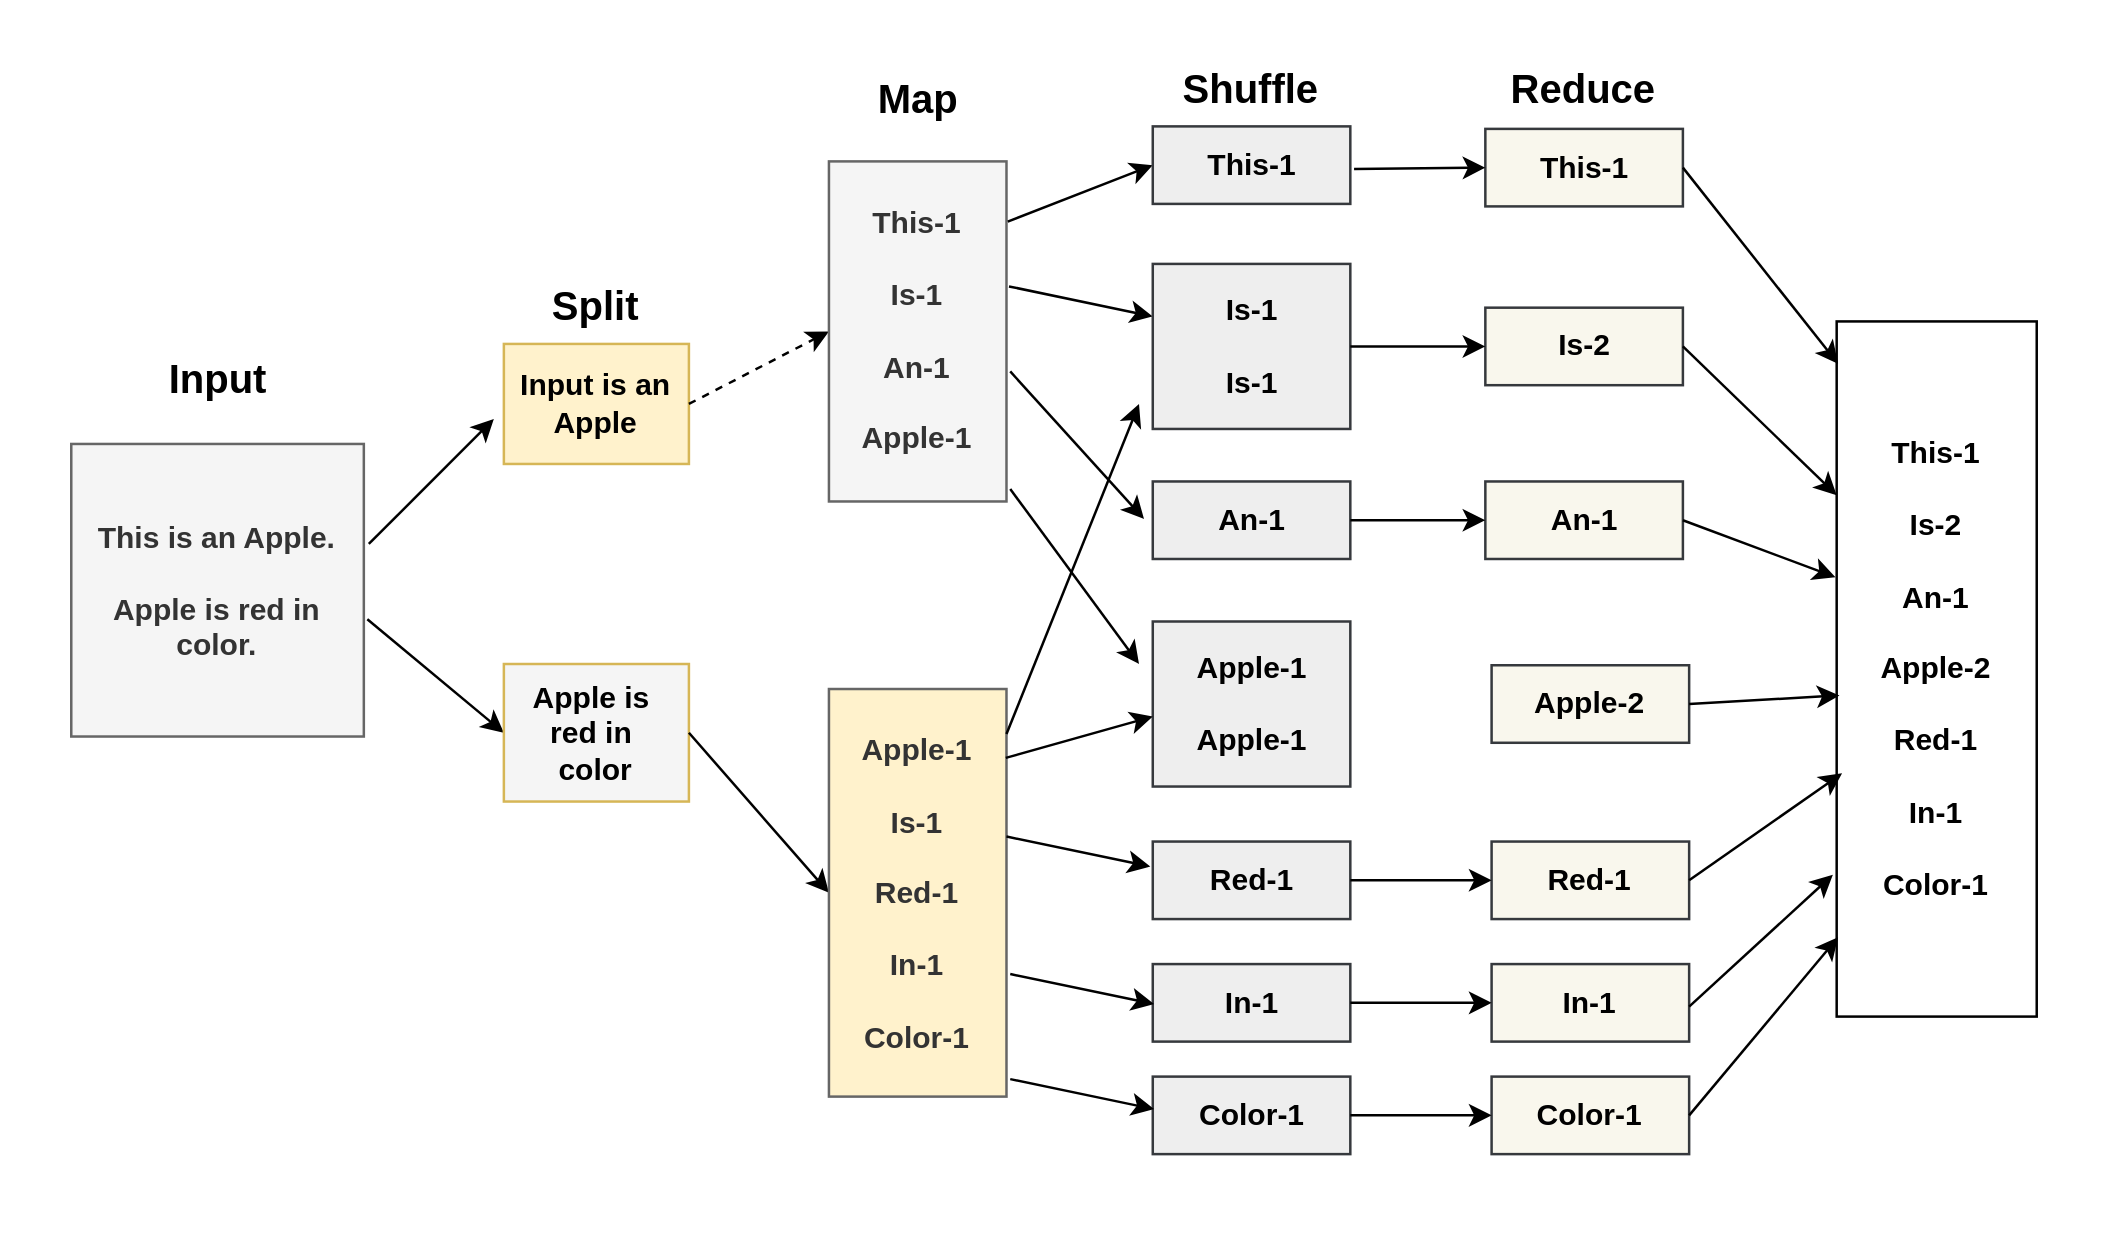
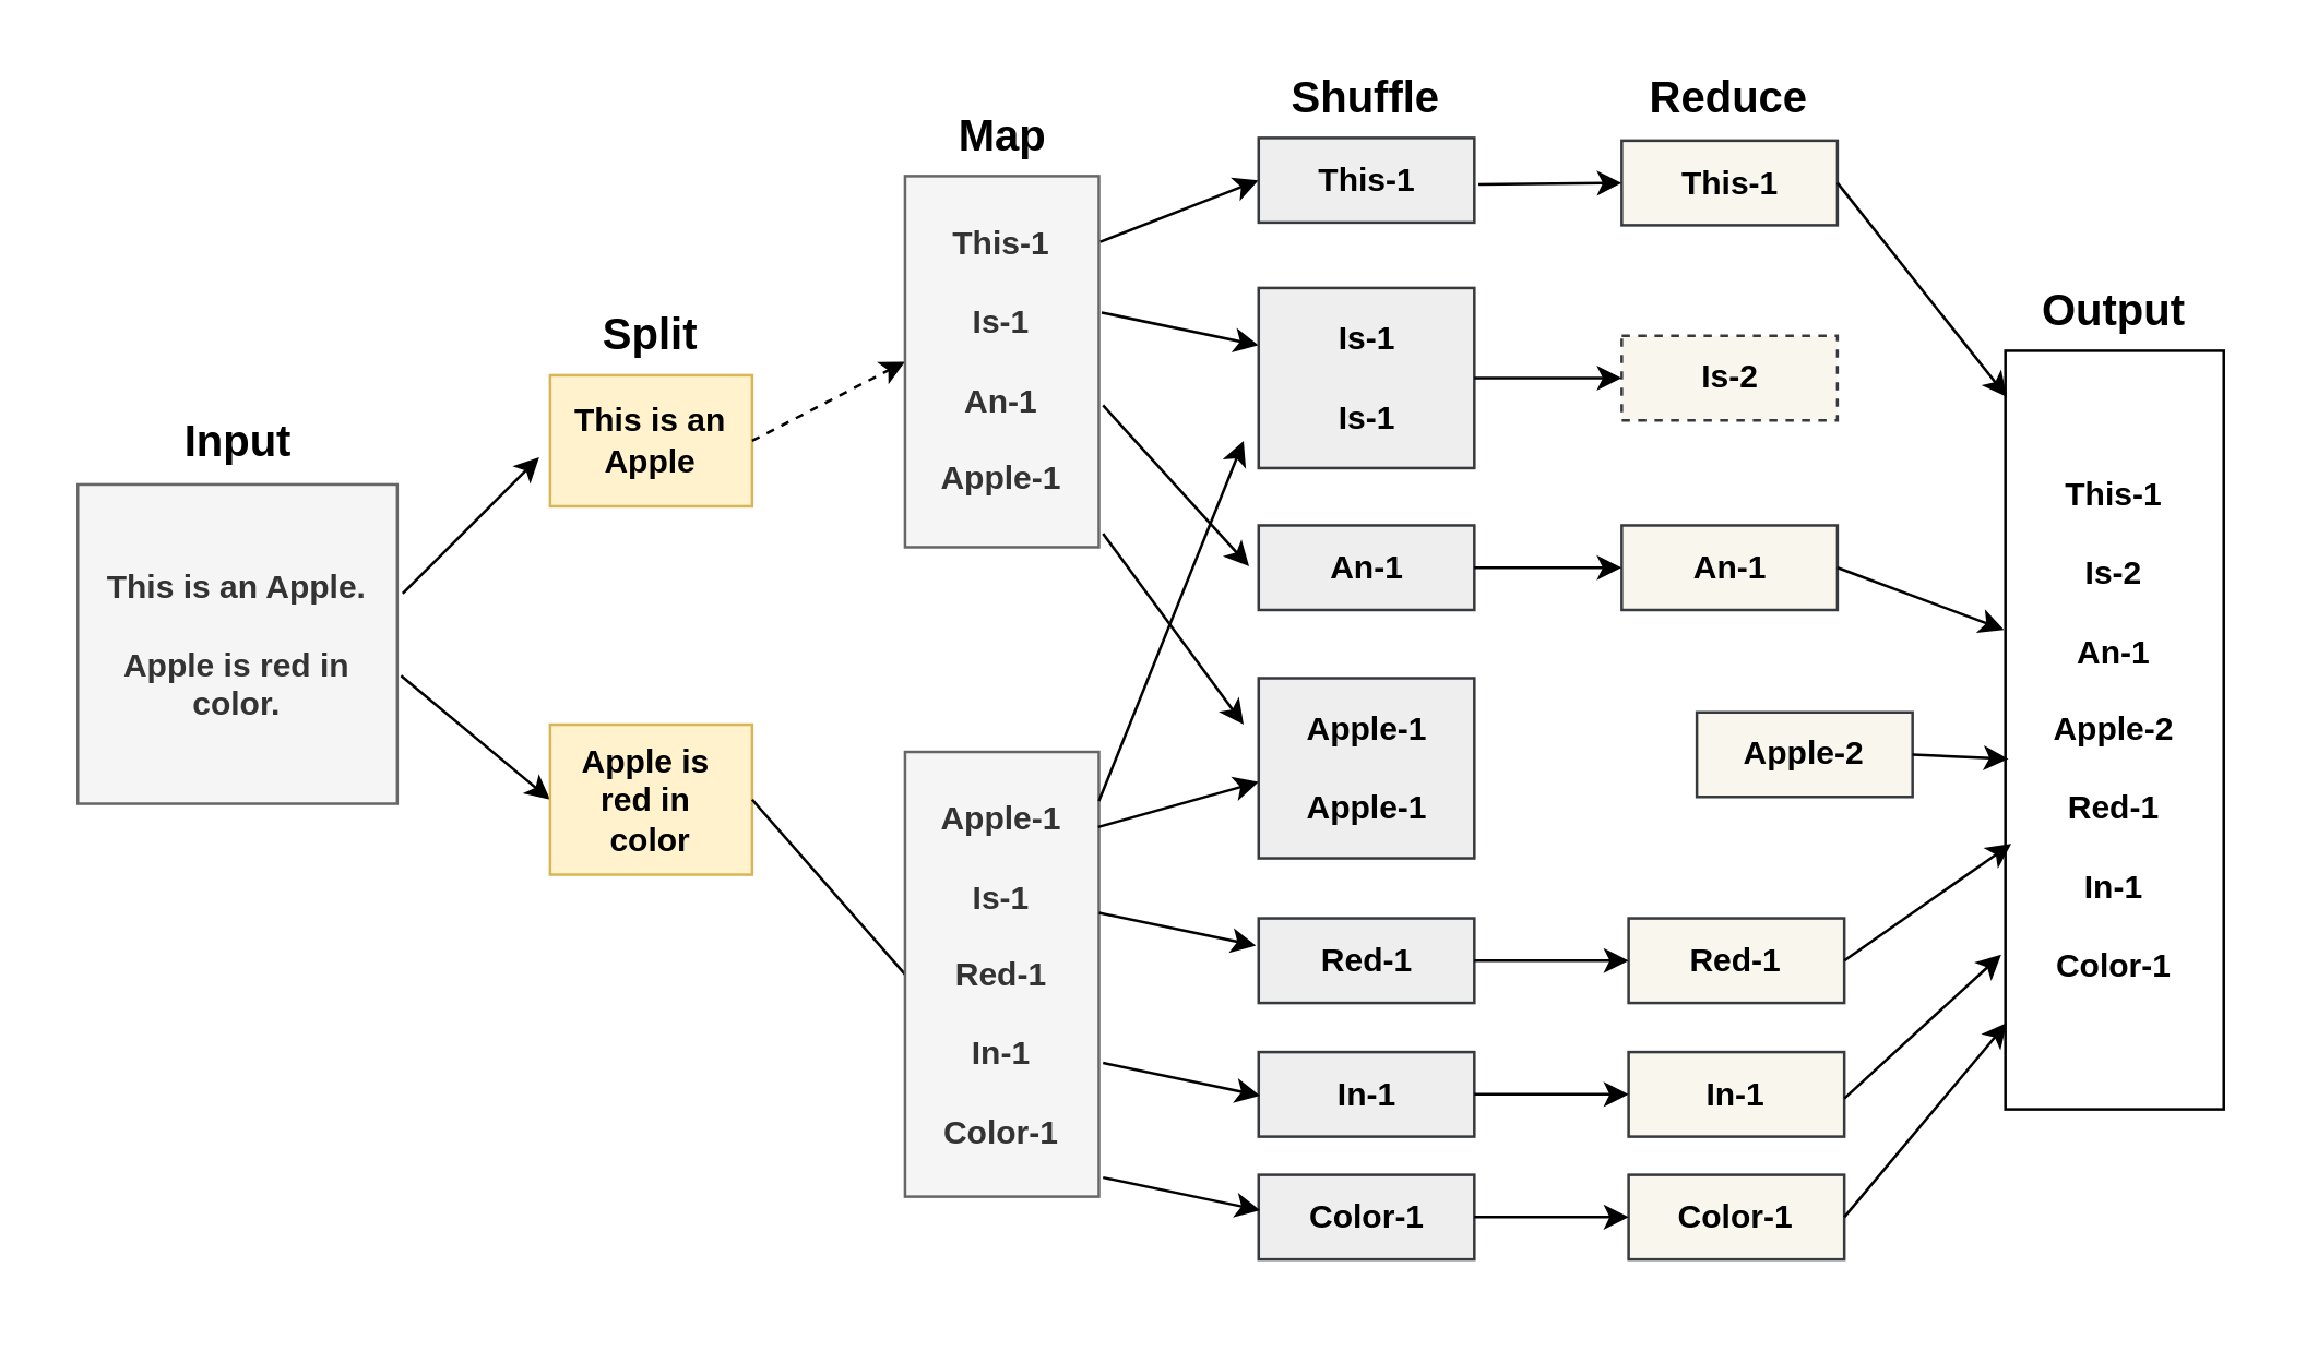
- <mxCell id="12" value="Map" style="text;html=1;align=center;verticalAlign=middle;whiteSpace=wrap;rounded=0;fontFamily=Helvetica;fontStyle=1;fontSize=16;" parent="1" vertex="1"><mxGeometry x="322.5" y="24" width="88" height="30" as="geometry" /></mxCell>
+ <mxCell id="12" value="Map" style="text;html=1;align=center;verticalAlign=middle;whiteSpace=wrap;rounded=0;fontFamily=Helvetica;fontStyle=1;fontSize=16;" parent="1" vertex="1"><mxGeometry x="322.5" y="34" width="88" height="30" as="geometry" /></mxCell>
+ <mxCell id="47" value="Output" style="text;html=1;align=center;verticalAlign=middle;whiteSpace=wrap;rounded=0;fontFamily=Helvetica;fontStyle=1;fontSize=16;" parent="1" vertex="1"><mxGeometry x="730" y="98" width="88" height="30" as="geometry" /></mxCell>
- <mxCell id="34" value="&lt;font&gt;Is-2&lt;/font&gt;" style="rounded=0;whiteSpace=wrap;html=1;strokeColor=#36393d;fillColor=#f9f7ed;fontStyle=1;fontFamily=Helvetica;" parent="1" vertex="1"><mxGeometry x="593.5" y="122.5" width="79" height="31" as="geometry" /></mxCell>
+ <mxCell id="34" value="&lt;font&gt;Is-2&lt;/font&gt;" style="rounded=0;whiteSpace=wrap;html=1;strokeColor=#36393d;fillColor=#f9f7ed;fontStyle=1;fontFamily=Helvetica;dashed=1;" parent="1" vertex="1"><mxGeometry x="593.5" y="122.5" width="79" height="31" as="geometry" /></mxCell>
- <mxCell id="10" value="Input" style="text;html=1;align=center;verticalAlign=middle;whiteSpace=wrap;rounded=0;fontStyle=1;fontFamily=Helvetica;fontSize=16;" parent="1" vertex="1"><mxGeometry x="56.5" y="136" width="60" height="30" as="geometry" /></mxCell>
+ <mxCell id="10" value="Input" style="text;html=1;align=center;verticalAlign=middle;whiteSpace=wrap;rounded=0;fontStyle=1;fontFamily=Helvetica;fontSize=16;" parent="1" vertex="1"><mxGeometry x="56.5" y="146" width="60" height="30" as="geometry" /></mxCell>
- <mxCell id="6" value="&lt;font&gt;Input is an Apple&lt;/font&gt;" style="rounded=0;whiteSpace=wrap;html=1;strokeColor=#d6b656;fillColor=#fff2cc;fontStyle=1;fontFamily=Helvetica;" parent="1" vertex="1"><mxGeometry x="201" y="137" width="74" height="48" as="geometry" /></mxCell>
+ <mxCell id="6" value="&lt;font&gt;This is an Apple&lt;/font&gt;" style="rounded=0;whiteSpace=wrap;html=1;strokeColor=#d6b656;fillColor=#fff2cc;fontStyle=1;fontFamily=Helvetica;" parent="1" vertex="1"><mxGeometry x="201" y="137" width="74" height="48" as="geometry" /></mxCell>
- <mxCell id="49" value="" style="endArrow=classic;html=1;rounded=0;fontStyle=1;fontFamily=Helvetica;exitX=1;exitY=0.5;exitDx=0;exitDy=0;entryX=0;entryY=0.25;entryDx=0;entryDy=0;" parent="1" source="34" target="46" edge="1"><mxGeometry width="50" height="50" relative="1" as="geometry"><mxPoint x="675" y="133" as="sourcePoint" /><mxPoint x="729" y="210" as="targetPoint" /></mxGeometry></mxCell>
- <mxCell id="39" value="&lt;font&gt;Apple-2&lt;/font&gt;" style="rounded=0;whiteSpace=wrap;html=1;strokeColor=#36393d;fillColor=#f9f7ed;fontStyle=1;fontFamily=Helvetica;" parent="1" vertex="1"><mxGeometry x="596" y="265.5" width="79" height="31" as="geometry" /></mxCell>
+ <mxCell id="39" value="&lt;font&gt;Apple-2&lt;/font&gt;" style="rounded=0;whiteSpace=wrap;html=1;strokeColor=#36393d;fillColor=#f9f7ed;fontStyle=1;fontFamily=Helvetica;" parent="1" vertex="1"><mxGeometry x="621" y="260.5" width="79" height="31" as="geometry" /></mxCell>
- <mxCell id="7" value="&lt;font&gt;Apple is&amp;nbsp;&lt;/font&gt;&lt;div&gt;&lt;font&gt;red in&amp;nbsp;&lt;/font&gt;&lt;/div&gt;&lt;div&gt;&lt;font&gt;color&lt;/font&gt;&lt;/div&gt;" style="rounded=0;whiteSpace=wrap;html=1;strokeColor=#d6b656;fillColor=#f5f5f5;fontStyle=1;fontFamily=Helvetica;" parent="1" vertex="1"><mxGeometry x="201" y="265" width="74" height="55" as="geometry" /></mxCell>
+ <mxCell id="7" value="&lt;font&gt;Apple is&amp;nbsp;&lt;/font&gt;&lt;div&gt;&lt;font&gt;red in&amp;nbsp;&lt;/font&gt;&lt;/div&gt;&lt;div&gt;&lt;font&gt;color&lt;/font&gt;&lt;/div&gt;" style="rounded=0;whiteSpace=wrap;html=1;strokeColor=#d6b656;fillColor=#fff2cc;fontStyle=1;fontFamily=Helvetica;" parent="1" vertex="1"><mxGeometry x="201" y="265" width="74" height="55" as="geometry" /></mxCell>
- <mxCell id="9" value="" style="endArrow=classic;html=1;rounded=0;fontStyle=1;fontFamily=Helvetica;exitX=1;exitY=0.5;exitDx=0;exitDy=0;entryX=0;entryY=0.5;entryDx=0;entryDy=0;" parent="1" source="7" target="14" edge="1"><mxGeometry width="50" height="50" relative="1" as="geometry"><mxPoint x="277.5" y="293" as="sourcePoint" /><mxPoint x="323.5" y="338" as="targetPoint" /></mxGeometry></mxCell>
+ <mxCell id="9" value="" style="endArrow=none;html=1;rounded=0;fontStyle=1;fontFamily=Helvetica;exitX=1;exitY=0.5;exitDx=0;exitDy=0;entryX=0;entryY=0.5;entryDx=0;entryDy=0;" parent="1" source="7" target="14" edge="1"><mxGeometry width="50" height="50" relative="1" as="geometry"><mxPoint x="277.5" y="293" as="sourcePoint" /><mxPoint x="323.5" y="338" as="targetPoint" /></mxGeometry></mxCell>
- <mxCell id="14" value="&lt;font&gt;Apple-1&lt;/font&gt;&lt;div&gt;&lt;font&gt;&lt;br&gt;&lt;/font&gt;&lt;div&gt;&lt;font&gt;Is-1&lt;/font&gt;&lt;/div&gt;&lt;div&gt;&lt;font&gt;&lt;br&gt;&lt;/font&gt;&lt;/div&gt;&lt;div&gt;&lt;font&gt;Red-1&lt;/font&gt;&lt;/div&gt;&lt;div&gt;&lt;font&gt;&lt;br&gt;&lt;/font&gt;&lt;/div&gt;&lt;div&gt;&lt;font&gt;In-1&lt;/font&gt;&lt;/div&gt;&lt;/div&gt;&lt;div&gt;&lt;font&gt;&lt;br&gt;&lt;/font&gt;&lt;/div&gt;&lt;div&gt;&lt;font&gt;Color-1&lt;/font&gt;&lt;/div&gt;" style="rounded=0;whiteSpace=wrap;html=1;fillColor=#fff2cc;strokeColor=#666666;fontColor=#333333;fontStyle=1;fontFamily=Helvetica;" parent="1" vertex="1"><mxGeometry x="331" y="275" width="71" height="163" as="geometry" /></mxCell>
+ <mxCell id="14" value="&lt;font&gt;Apple-1&lt;/font&gt;&lt;div&gt;&lt;font&gt;&lt;br&gt;&lt;/font&gt;&lt;div&gt;&lt;font&gt;Is-1&lt;/font&gt;&lt;/div&gt;&lt;div&gt;&lt;font&gt;&lt;br&gt;&lt;/font&gt;&lt;/div&gt;&lt;div&gt;&lt;font&gt;Red-1&lt;/font&gt;&lt;/div&gt;&lt;div&gt;&lt;font&gt;&lt;br&gt;&lt;/font&gt;&lt;/div&gt;&lt;div&gt;&lt;font&gt;In-1&lt;/font&gt;&lt;/div&gt;&lt;/div&gt;&lt;div&gt;&lt;font&gt;&lt;br&gt;&lt;/font&gt;&lt;/div&gt;&lt;div&gt;&lt;font&gt;Color-1&lt;/font&gt;&lt;/div&gt;" style="rounded=0;whiteSpace=wrap;html=1;fillColor=#f5f5f5;strokeColor=#666666;fontColor=#333333;fontStyle=1;fontFamily=Helvetica;" parent="1" vertex="1"><mxGeometry x="331" y="275" width="71" height="163" as="geometry" /></mxCell>
